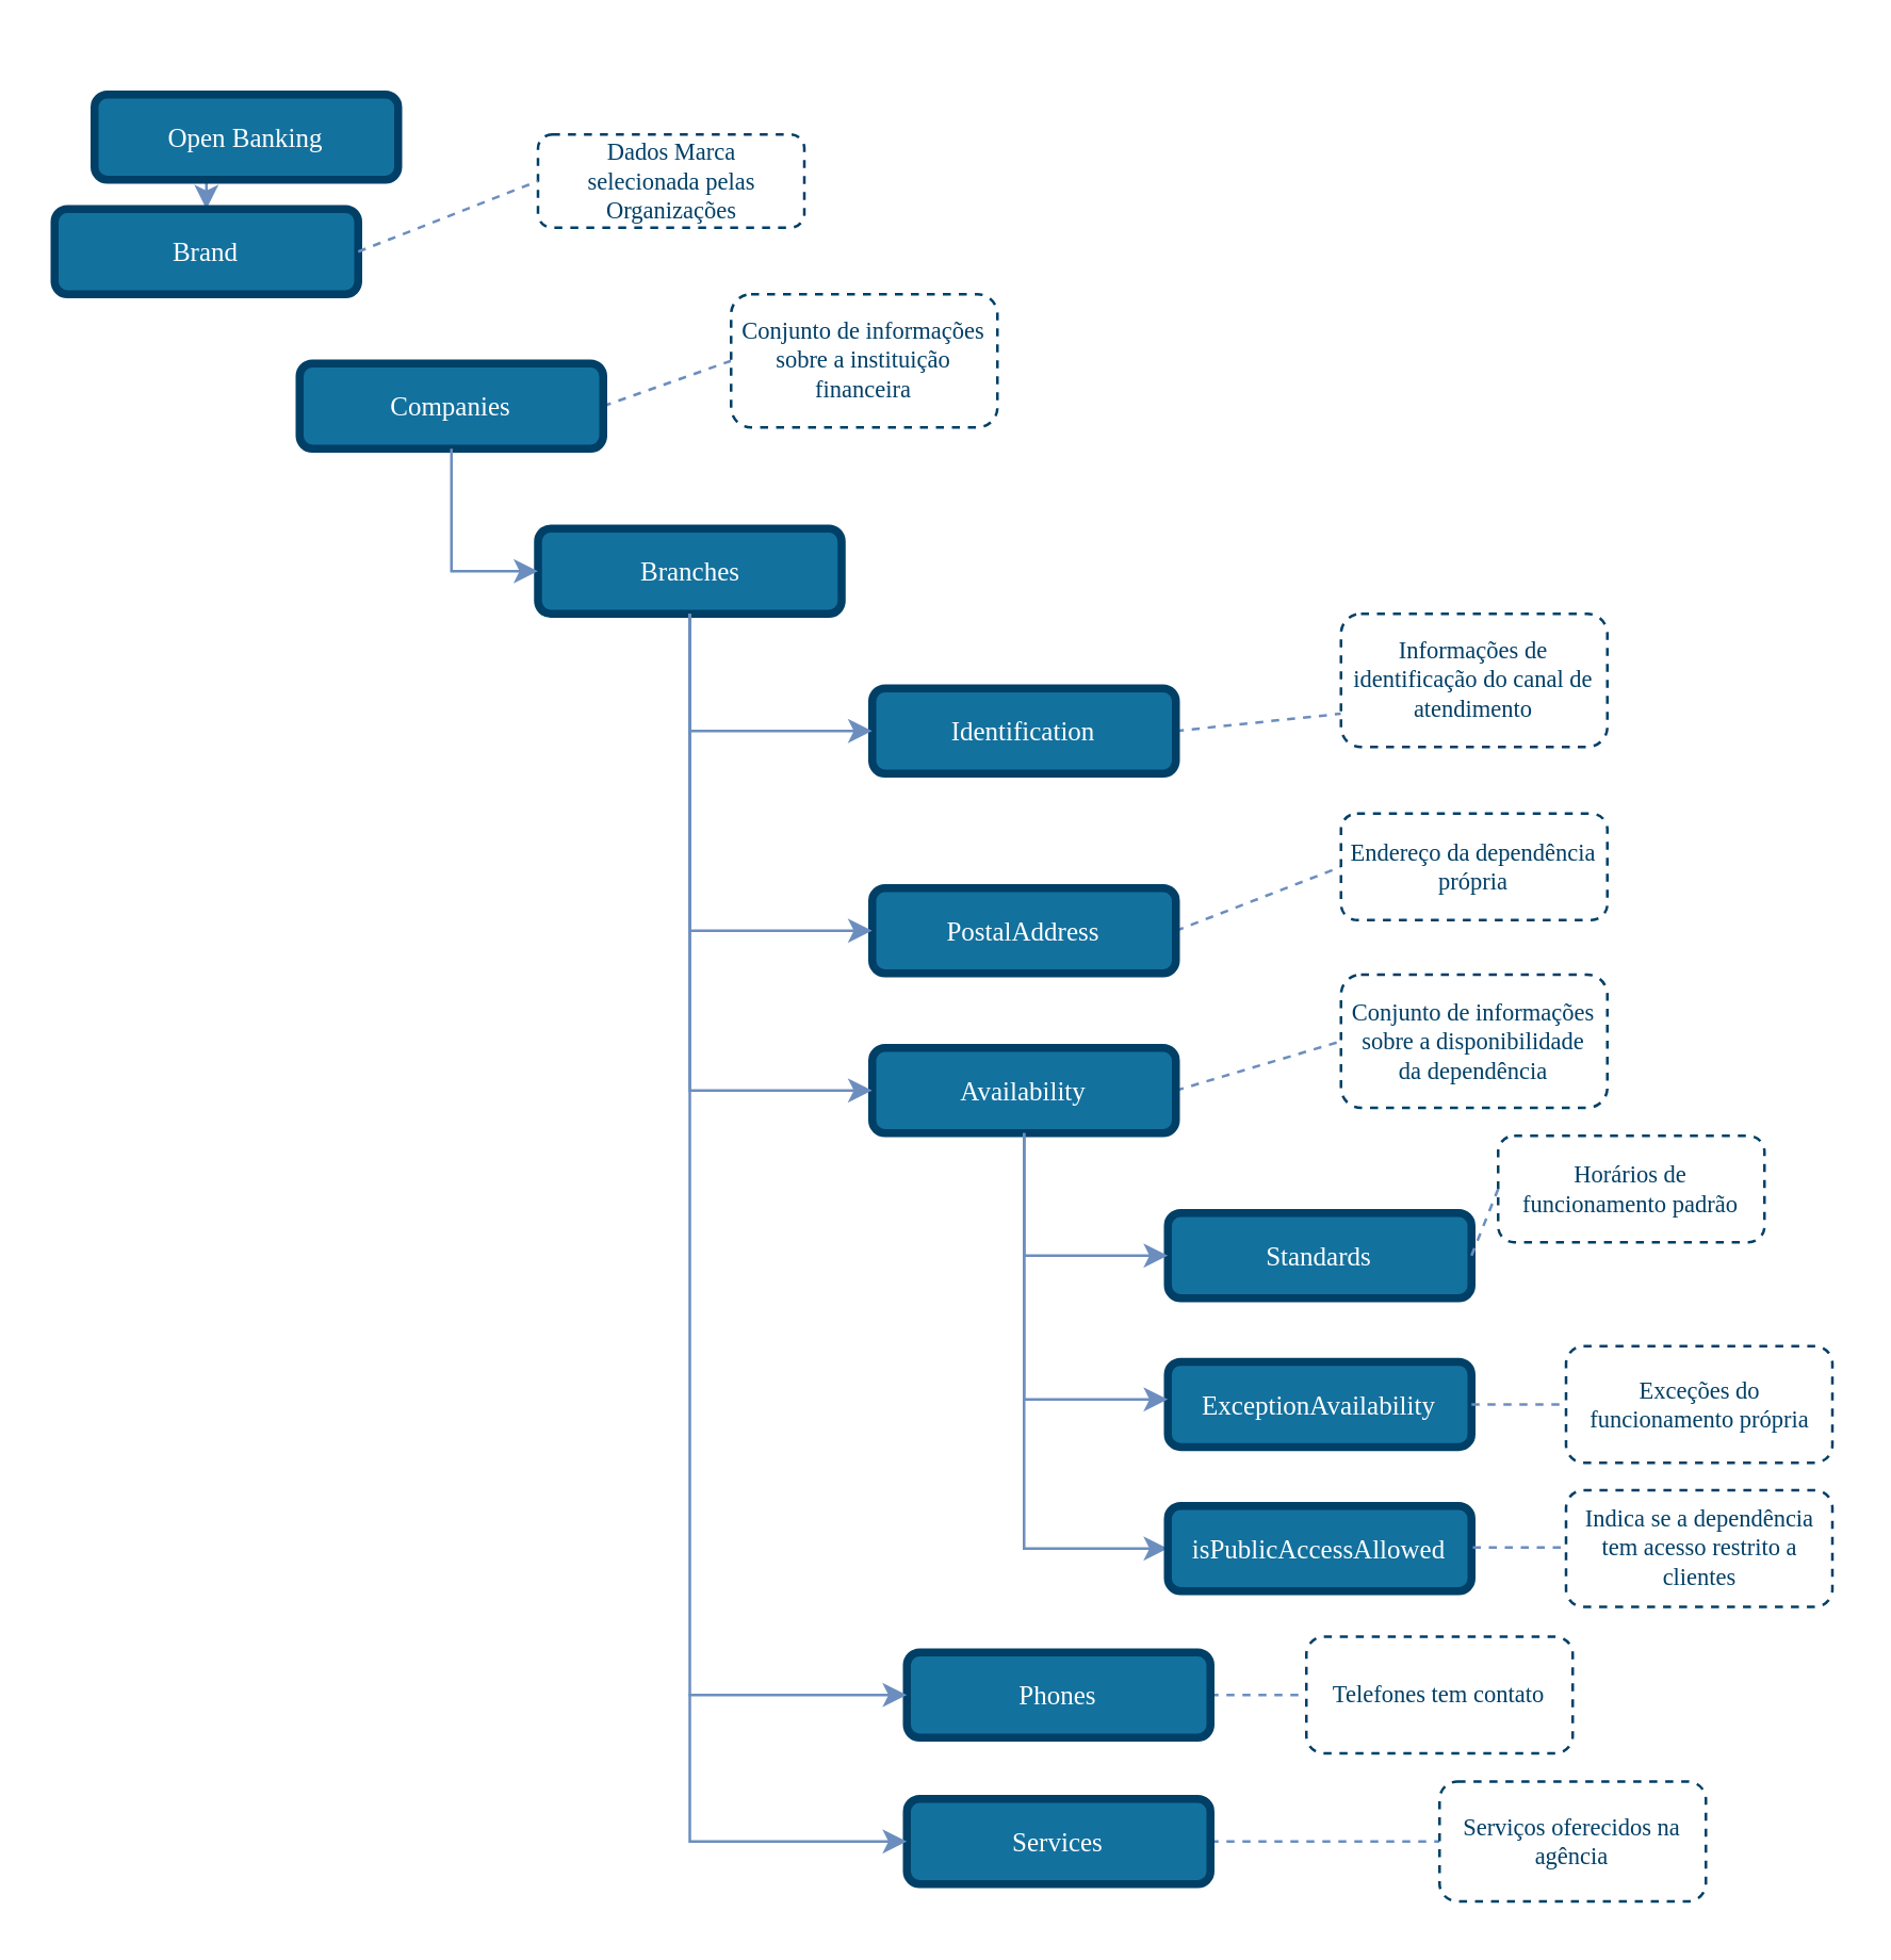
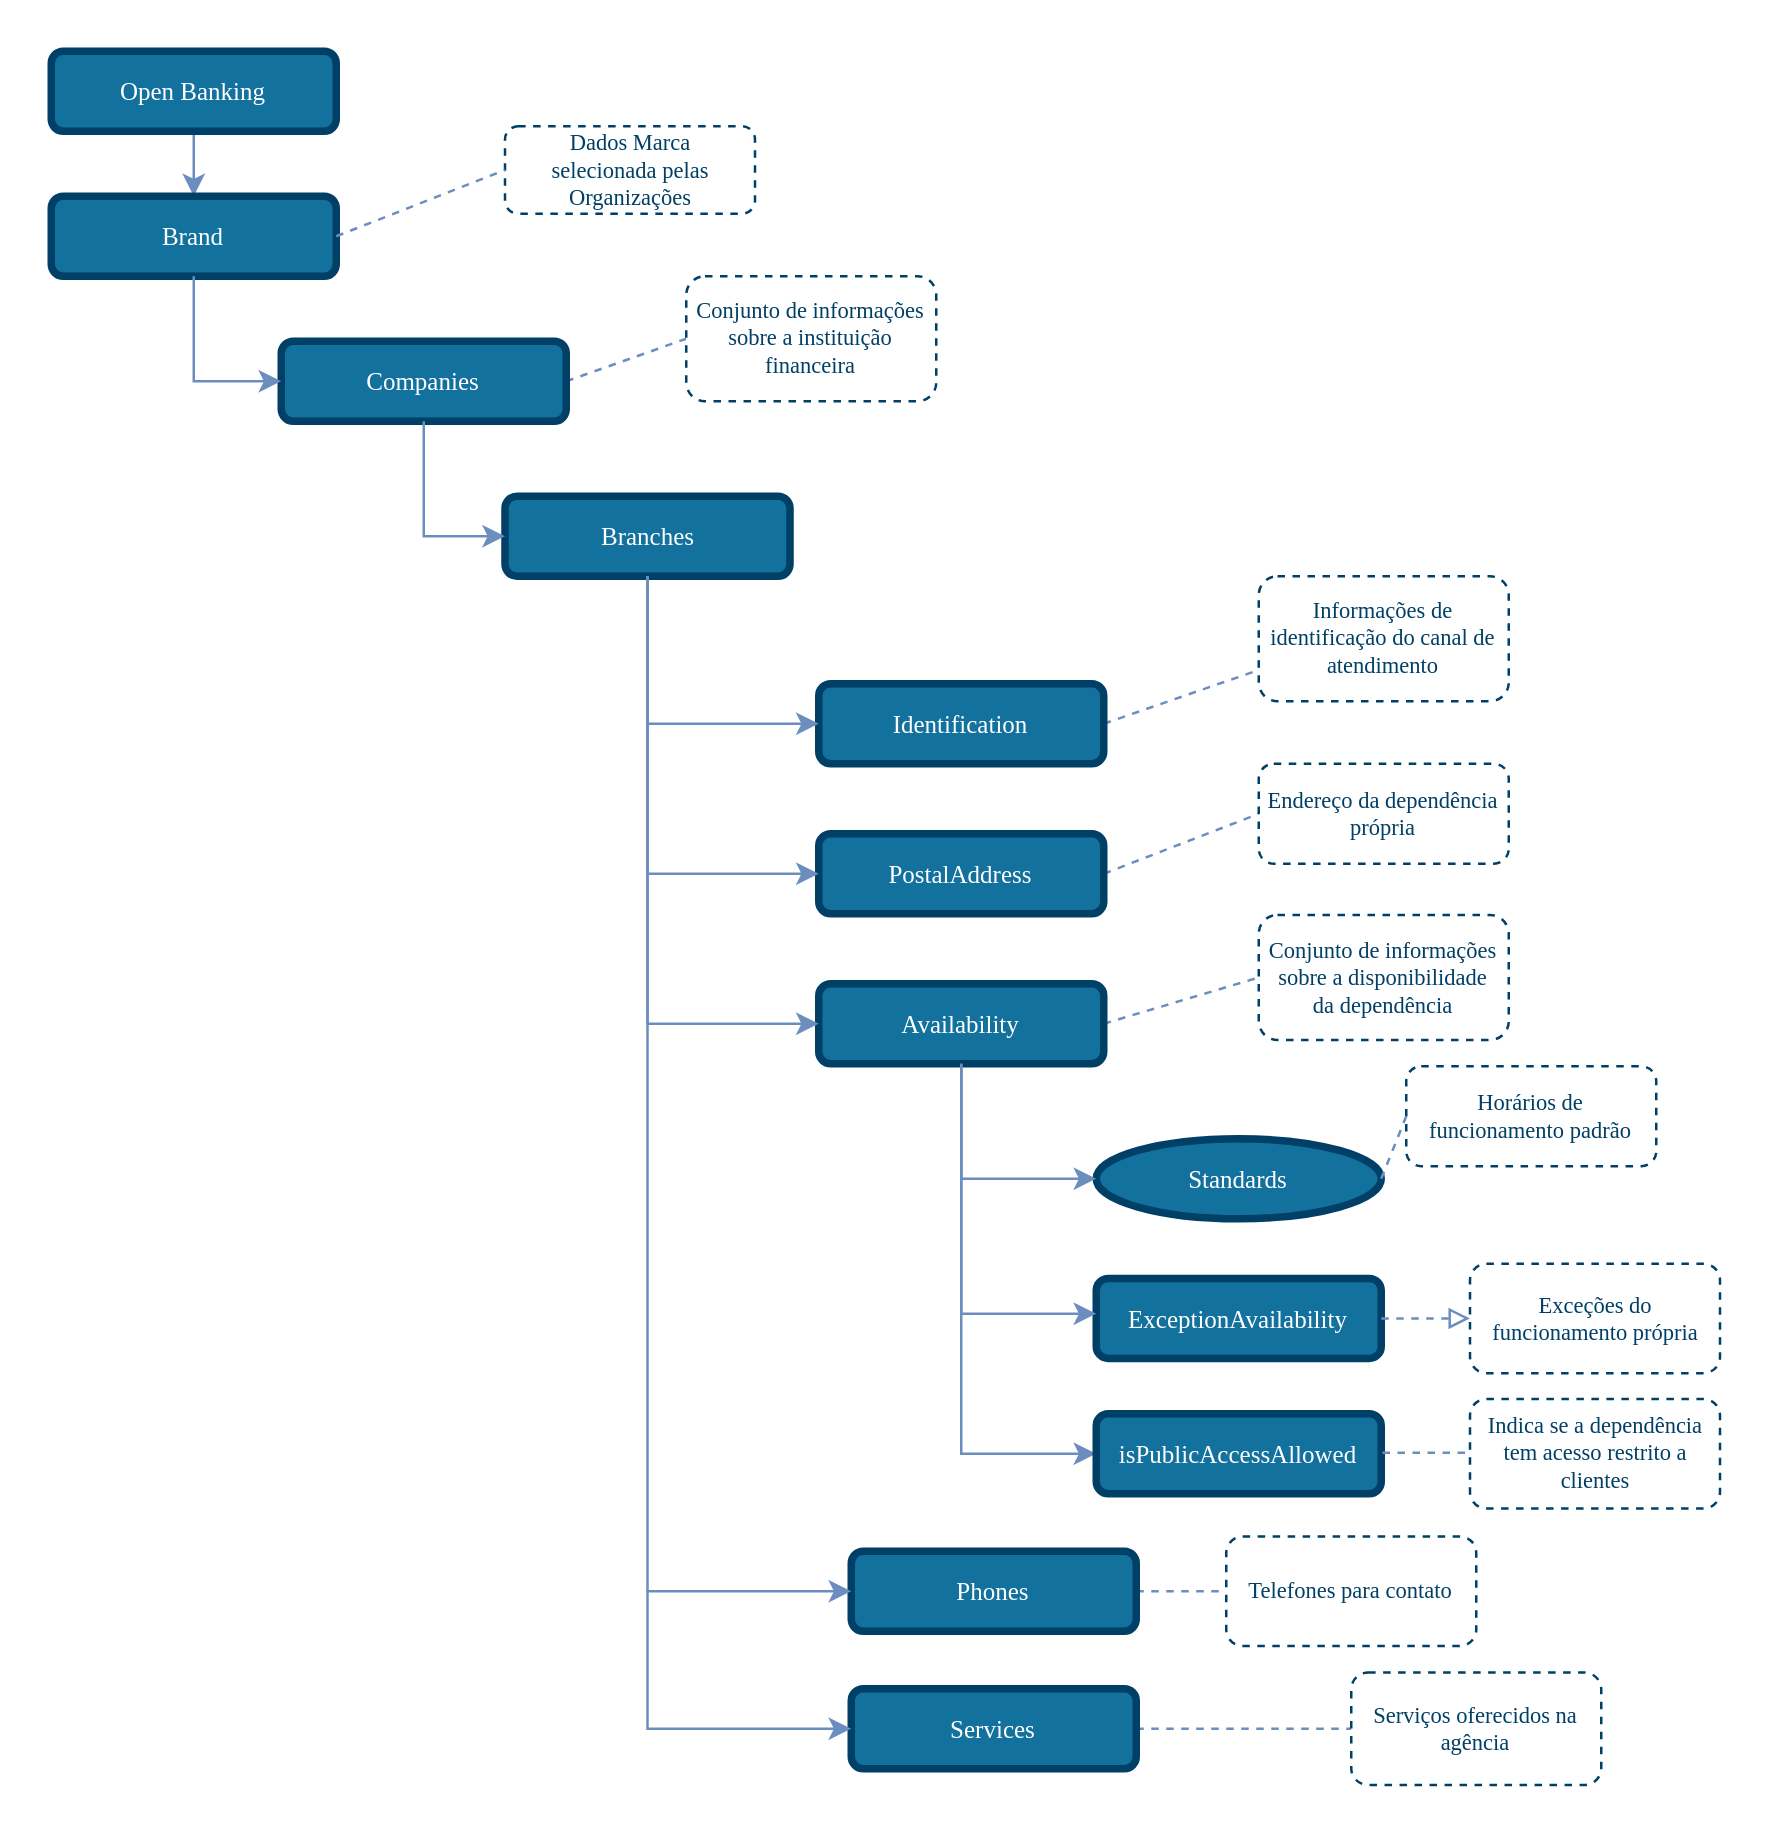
- <mxCell id="3" value="Open Banking" style="rounded=1;whiteSpace=wrap;html=1;comic=0;shadow=0;backgroundOutline=0;snapToPoint=0;fixDash=0;strokeWidth=3;fontFamily=Verdana;fontStyle=0;labelBackgroundColor=none;labelBorderColor=none;fontSize=10;fillColor=#13719E;strokeColor=#003F66;fontColor=#ffffff;" parent="1" vertex="1"><mxGeometry x="35" y="35" width="114" height="32" as="geometry" /></mxCell>
+ <mxCell id="3" value="Open Banking" style="rounded=1;whiteSpace=wrap;html=1;comic=0;shadow=0;backgroundOutline=0;snapToPoint=0;fixDash=0;strokeWidth=3;fontFamily=Verdana;fontStyle=0;labelBackgroundColor=none;labelBorderColor=none;fontSize=10;fillColor=#13719E;strokeColor=#003F66;fontColor=#ffffff;" parent="1" vertex="1"><mxGeometry x="20" y="20" width="114" height="32" as="geometry" /></mxCell>
+ <mxCell id="29" style="edgeStyle=orthogonalEdgeStyle;rounded=0;orthogonalLoop=1;jettySize=auto;html=1;exitX=0.5;exitY=1;exitDx=0;exitDy=0;entryX=0;entryY=0.5;entryDx=0;entryDy=0;strokeColor=#6C8EBF;endArrow=classic;endFill=1;" parent="1" source="26" target="9" edge="1"><mxGeometry relative="1" as="geometry"><mxPoint x="-50" y="217.25" as="sourcePoint" /><mxPoint x="-7" y="272.75" as="targetPoint" /></mxGeometry></mxCell>
- <mxCell id="42" value="Identification" style="rounded=1;comic=0;shadow=0;backgroundOutline=0;snapToPoint=0;fixDash=0;strokeWidth=3;fontFamily=Verdana;fontStyle=0;labelBorderColor=none;labelBackgroundColor=none;whiteSpace=wrap;html=1;fontSize=10;fillColor=#13719E;strokeColor=#003F66;fontColor=#ffffff;" vertex="1" parent="1"><mxGeometry x="327" y="258" width="114" height="32" as="geometry" /></mxCell>
+ <mxCell id="42" value="Identification" style="rounded=1;comic=0;shadow=0;backgroundOutline=0;snapToPoint=0;fixDash=0;strokeWidth=3;fontFamily=Verdana;fontStyle=0;labelBorderColor=none;labelBackgroundColor=none;whiteSpace=wrap;html=1;fontSize=10;fillColor=#13719E;strokeColor=#003F66;fontColor=#ffffff;" vertex="1" parent="1"><mxGeometry x="327" y="273" width="114" height="32" as="geometry" /></mxCell>
- <mxCell id="18" value="Standards" style="rounded=1;comic=0;shadow=0;backgroundOutline=0;snapToPoint=0;fixDash=0;strokeWidth=3;fontFamily=Verdana;fontStyle=0;labelBorderColor=none;labelBackgroundColor=none;whiteSpace=wrap;html=1;fontSize=10;fillColor=#13719E;strokeColor=#003F66;fontColor=#ffffff;" parent="1" vertex="1"><mxGeometry x="438" y="455" width="114" height="32" as="geometry" /></mxCell>
+ <mxCell id="18" value="Standards" style="ellipse;comic=0;shadow=0;backgroundOutline=0;snapToPoint=0;fixDash=0;strokeWidth=3;fontFamily=Verdana;fontStyle=0;labelBorderColor=none;labelBackgroundColor=none;whiteSpace=wrap;html=1;fontSize=10;fillColor=#13719E;strokeColor=#003F66;fontColor=#ffffff;" parent="1" vertex="1"><mxGeometry x="438" y="455" width="114" height="32" as="geometry" /></mxCell>
- <mxCell id="23" style="edgeStyle=none;rounded=1;orthogonalLoop=1;jettySize=auto;html=1;exitX=1;exitY=0.5;exitDx=0;exitDy=0;entryX=0;entryY=0.5;entryDx=0;entryDy=0;dashed=1;endArrow=none;endFill=0;endSize=6;strokeColor=#6C8EBF;" parent="1" source="19" target="21" edge="1"><mxGeometry relative="1" as="geometry"><mxPoint x="522.5" y="428.5" as="sourcePoint" /><mxPoint x="588.5" y="380.5" as="targetPoint" /></mxGeometry></mxCell>
+ <mxCell id="23" style="edgeStyle=none;rounded=1;orthogonalLoop=1;jettySize=auto;html=1;exitX=1;exitY=0.5;exitDx=0;exitDy=0;entryX=0;entryY=0.5;entryDx=0;entryDy=0;dashed=1;endArrow=block;endFill=0;endSize=6;strokeColor=#6C8EBF;" parent="1" source="19" target="21" edge="1"><mxGeometry relative="1" as="geometry"><mxPoint x="522.5" y="428.5" as="sourcePoint" /><mxPoint x="588.5" y="380.5" as="targetPoint" /></mxGeometry></mxCell>
- <mxCell id="24" value="Telefones tem contato" style="rounded=1;whiteSpace=wrap;html=1;shadow=0;comic=0;strokeColor=#003F66;strokeWidth=1;fillColor=#ffffff;gradientColor=#ffffff;fontFamily=Verdana;fontSize=9;fontColor=#003F66;dashed=1;spacingLeft=5;spacing=0;spacingRight=5;spacingBottom=5;spacingTop=5;align=center;verticalAlign=middle;" parent="1" vertex="1"><mxGeometry x="490" y="614.13" width="100" height="43.75" as="geometry" /></mxCell>
+ <mxCell id="24" value="Telefones para contato" style="rounded=1;whiteSpace=wrap;html=1;shadow=0;comic=0;strokeColor=#003F66;strokeWidth=1;fillColor=#ffffff;gradientColor=#ffffff;fontFamily=Verdana;fontSize=9;fontColor=#003F66;dashed=1;spacingLeft=5;spacing=0;spacingRight=5;spacingBottom=5;spacingTop=5;align=center;verticalAlign=middle;" parent="1" vertex="1"><mxGeometry x="490" y="614.13" width="100" height="43.75" as="geometry" /></mxCell>
